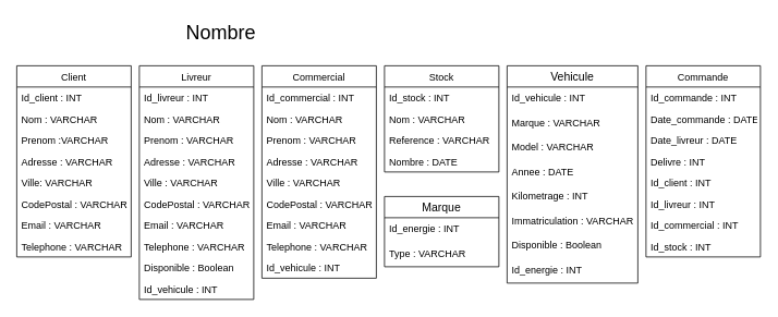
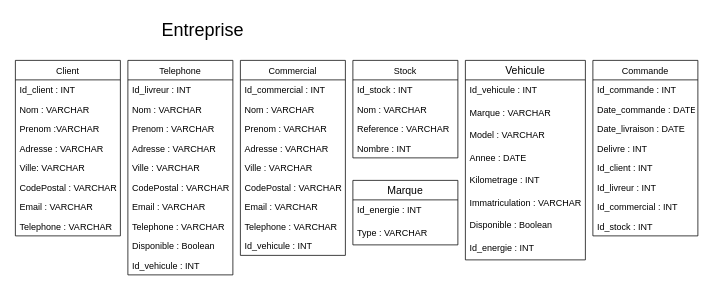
- <mxCell id="11" value="&lt;font style=&quot;font-size: 24px;&quot;&gt;Nombre&lt;/font&gt;" style="text;html=1;strokeColor=none;fillColor=none;align=center;verticalAlign=middle;whiteSpace=wrap;rounded=0;" vertex="1" parent="1"><mxGeometry x="130" y="20" width="280" height="40" as="geometry" /></mxCell>
+ <mxCell id="11" value="&lt;font style=&quot;font-size: 24px;&quot;&gt;Entreprise&lt;/font&gt;" style="text;html=1;strokeColor=none;fillColor=none;align=center;verticalAlign=middle;whiteSpace=wrap;rounded=0;" vertex="1" parent="1"><mxGeometry x="130" y="20" width="280" height="40" as="geometry" /></mxCell>
- <mxCell id="36" value="Livreur" style="swimlane;fontStyle=0;childLayout=stackLayout;horizontal=1;startSize=26;fillColor=none;horizontalStack=0;resizeParent=1;resizeParentMax=0;resizeLast=0;collapsible=1;marginBottom=0;fontSize=12;" vertex="1" parent="1"><mxGeometry x="170" y="80" width="140" height="286" as="geometry" /></mxCell>
+ <mxCell id="36" value="Telephone" style="swimlane;fontStyle=0;childLayout=stackLayout;horizontal=1;startSize=26;fillColor=none;horizontalStack=0;resizeParent=1;resizeParentMax=0;resizeLast=0;collapsible=1;marginBottom=0;fontSize=12;" vertex="1" parent="1"><mxGeometry x="170" y="80" width="140" height="286" as="geometry" /></mxCell>
- <mxCell id="15" value="Date_livreur : DATE" style="text;strokeColor=none;fillColor=none;align=left;verticalAlign=top;spacingLeft=4;spacingRight=4;overflow=hidden;rotatable=0;points=[[0,0.5],[1,0.5]];portConstraint=eastwest;fontSize=12;" vertex="1" parent="12"><mxGeometry y="78" width="140" height="26" as="geometry" /></mxCell>
+ <mxCell id="15" value="Date_livraison : DATE" style="text;strokeColor=none;fillColor=none;align=left;verticalAlign=top;spacingLeft=4;spacingRight=4;overflow=hidden;rotatable=0;points=[[0,0.5],[1,0.5]];portConstraint=eastwest;fontSize=12;" vertex="1" parent="12"><mxGeometry y="78" width="140" height="26" as="geometry" /></mxCell>
- <mxCell id="25" value="Nombre : DATE" style="text;strokeColor=none;fillColor=none;align=left;verticalAlign=top;spacingLeft=4;spacingRight=4;overflow=hidden;rotatable=0;points=[[0,0.5],[1,0.5]];portConstraint=eastwest;fontSize=12;" vertex="1" parent="21"><mxGeometry y="104" width="140" height="26" as="geometry" /></mxCell>
+ <mxCell id="25" value="Nombre : INT" style="text;strokeColor=none;fillColor=none;align=left;verticalAlign=top;spacingLeft=4;spacingRight=4;overflow=hidden;rotatable=0;points=[[0,0.5],[1,0.5]];portConstraint=eastwest;fontSize=12;" vertex="1" parent="21"><mxGeometry y="104" width="140" height="26" as="geometry" /></mxCell>
